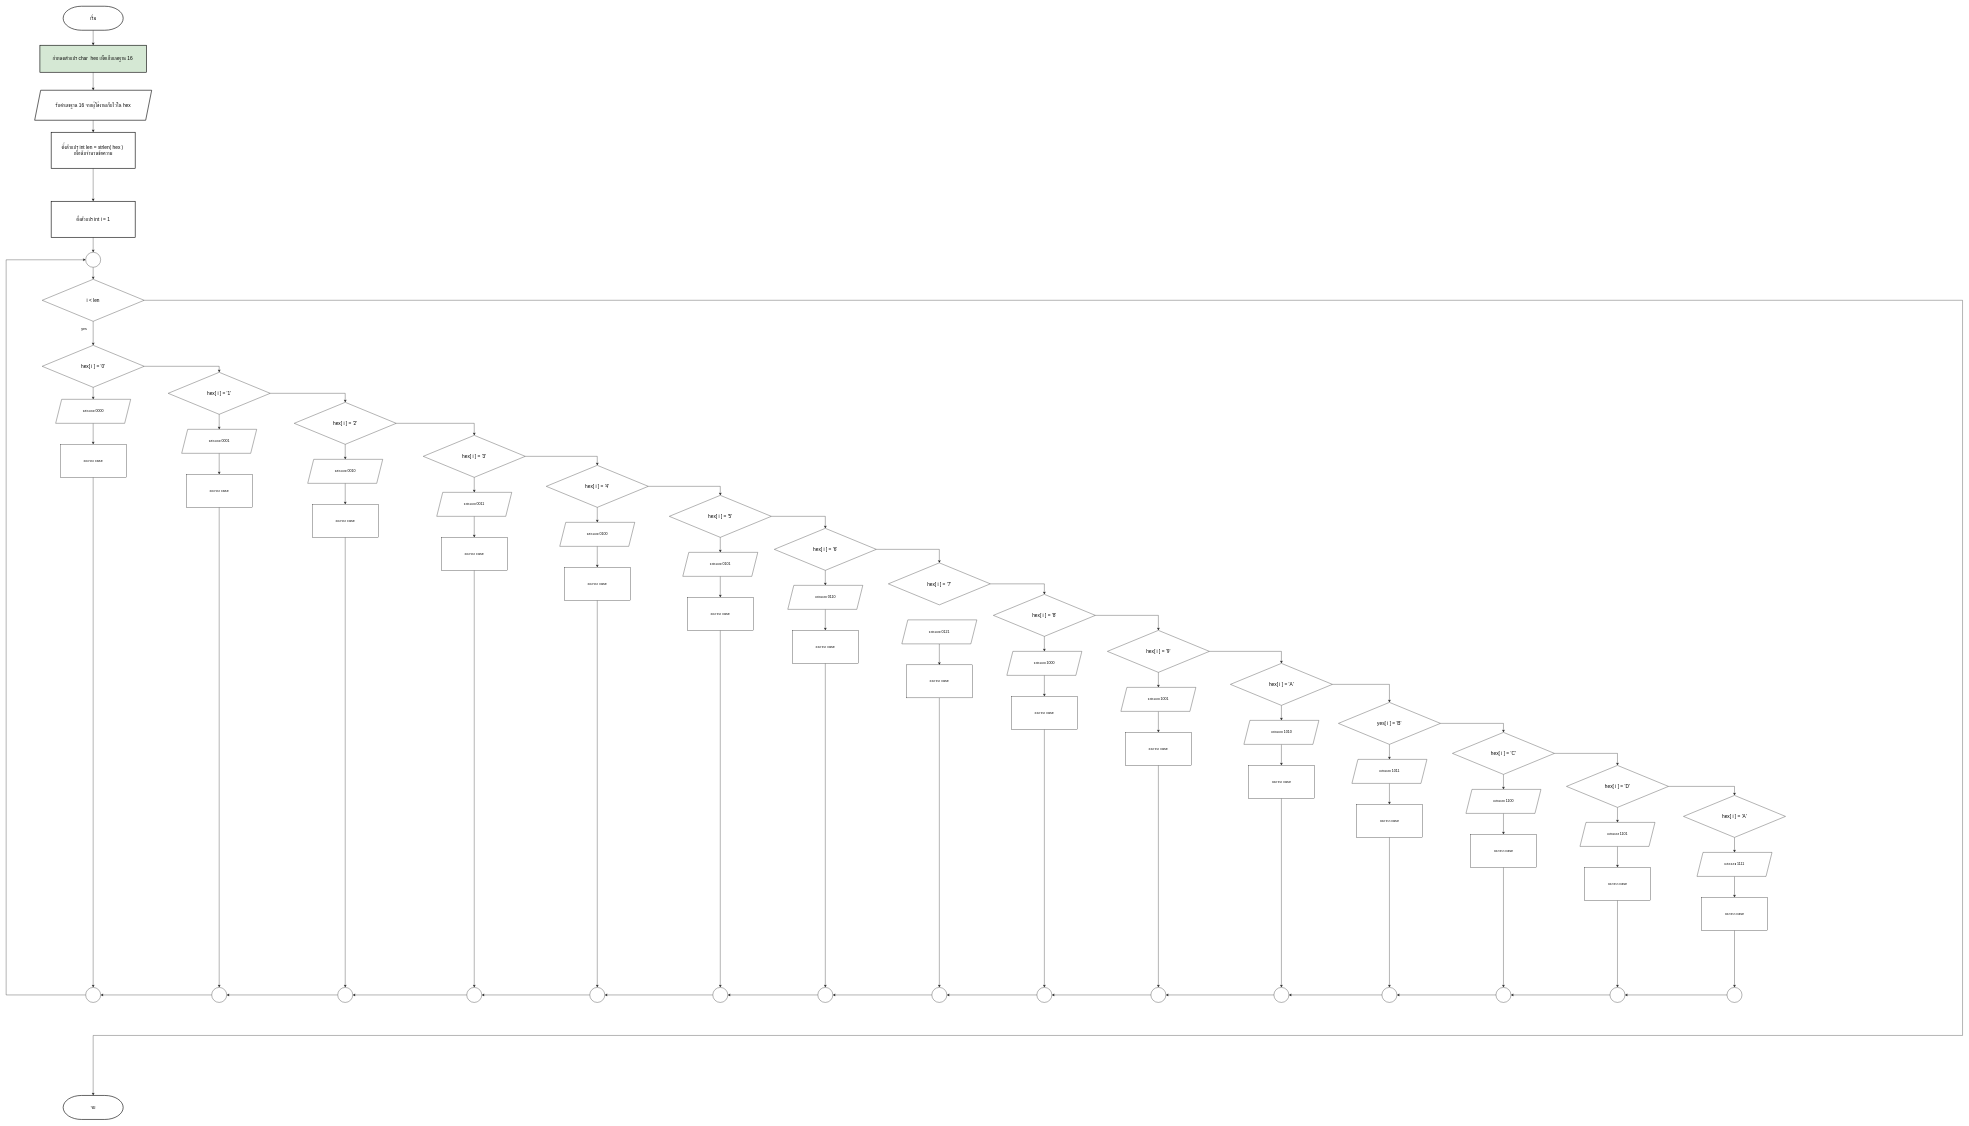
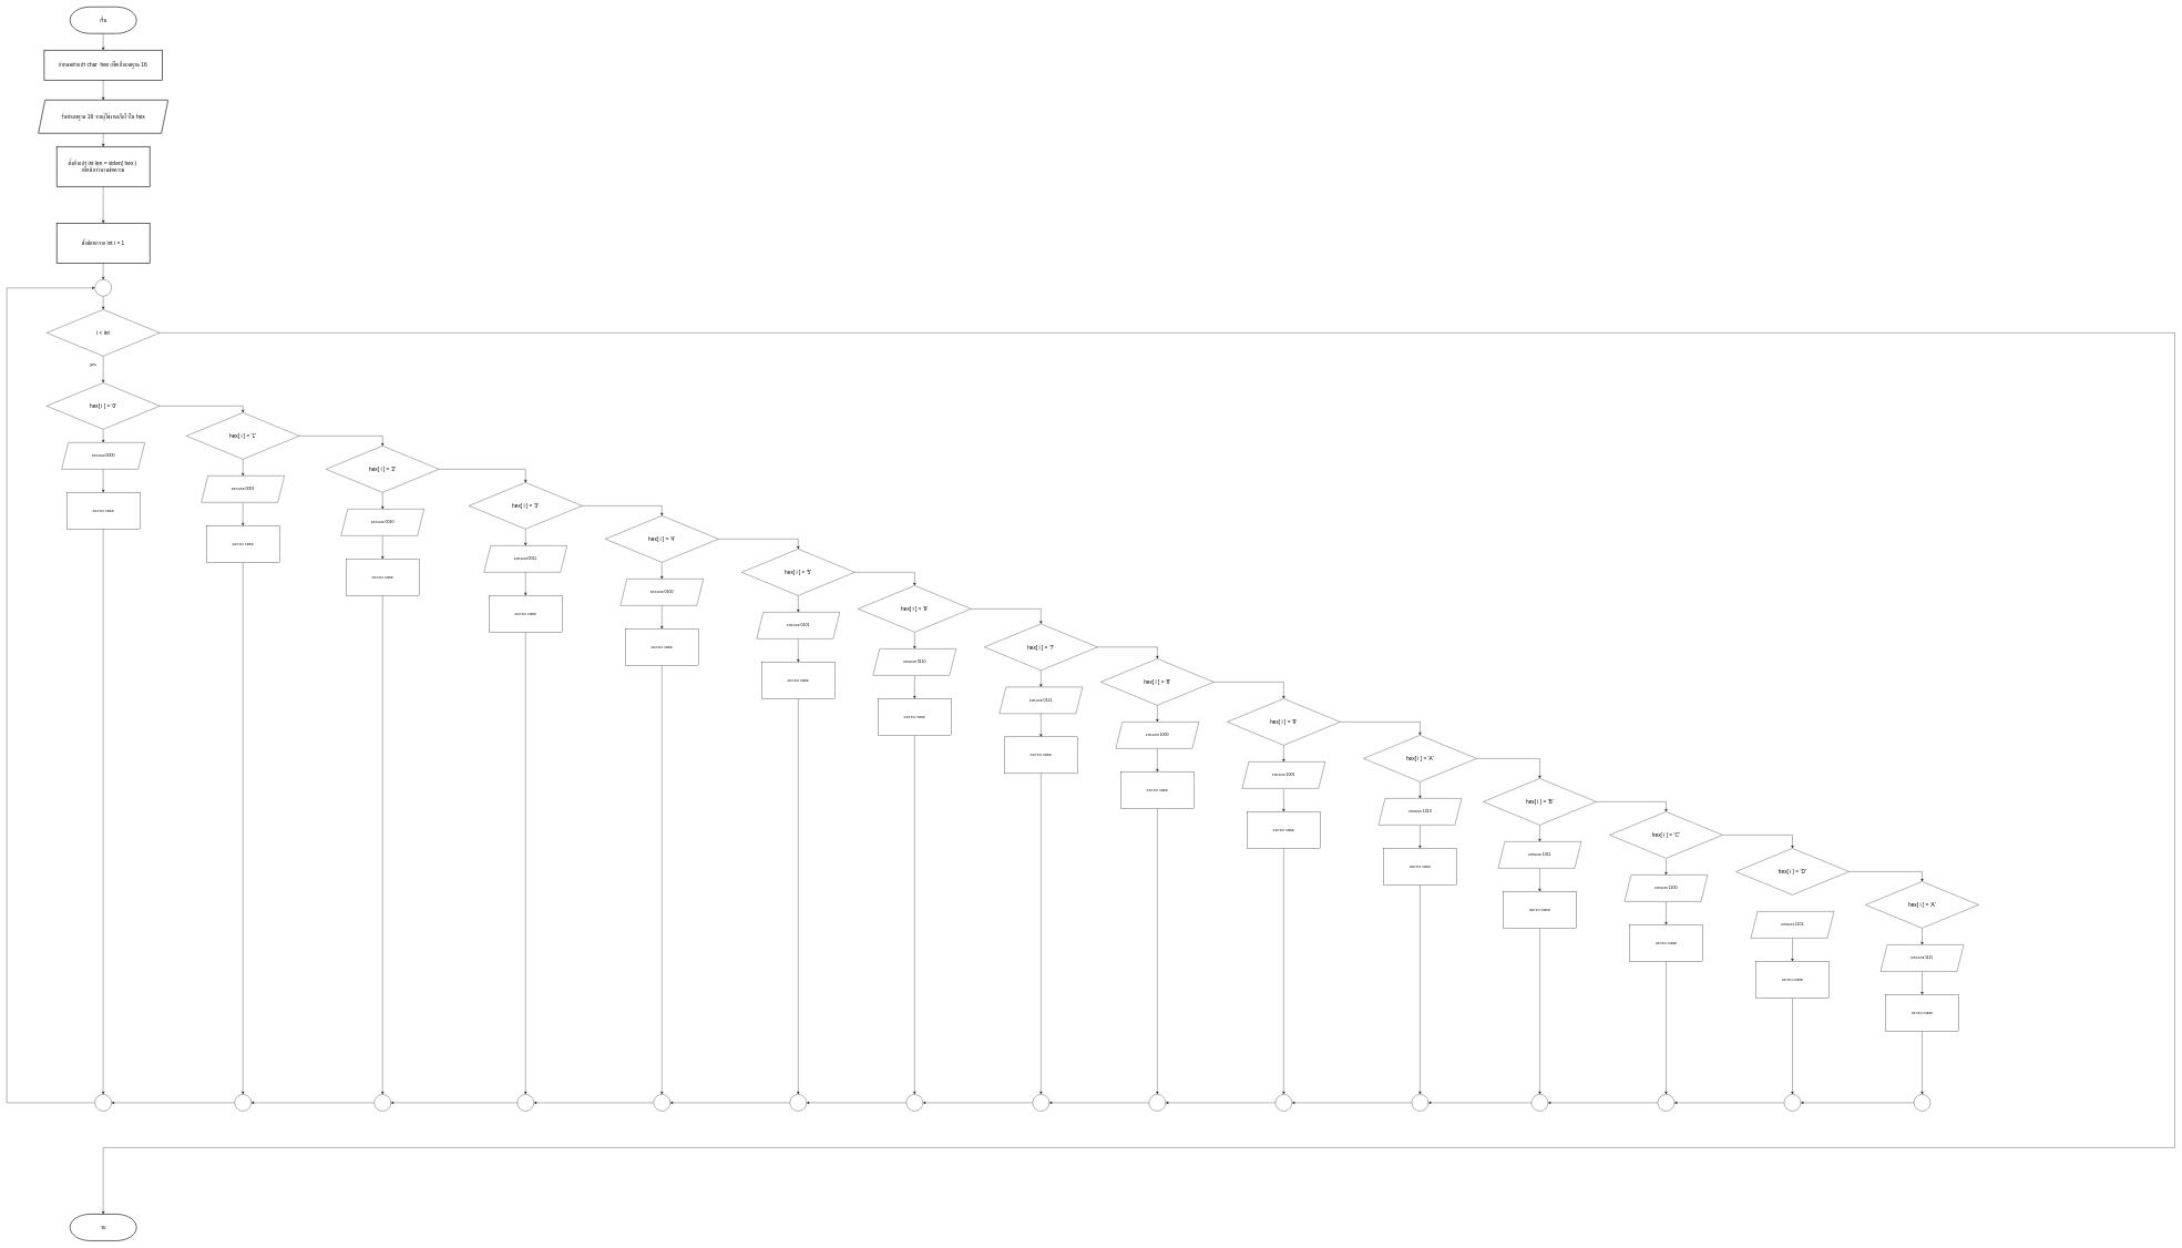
- <mxCell id="5" value="กำหนดตัวแปร char&amp;nbsp; hex เพื่อเก็บเลขฐาน 16&amp;nbsp;" style="whiteSpace=wrap;html=1;fontSize=16;strokeWidth=2;fillColor=#d5e8d4;" vertex="1" parent="1"><mxGeometry x="132.5" y="150" width="355" height="90" as="geometry" /></mxCell>
+ <mxCell id="5" value="กำหนดตัวแปร char&amp;nbsp; hex เพื่อเก็บเลขฐาน 16&amp;nbsp;" style="whiteSpace=wrap;html=1;fontSize=16;strokeWidth=2;" vertex="1" parent="1"><mxGeometry x="132.5" y="150" width="355" height="90" as="geometry" /></mxCell>
- <mxCell id="11" value="ตั้งตัวแปร int i = 1" style="whiteSpace=wrap;html=1;fontSize=16;strokeWidth=2;" vertex="1" parent="1"><mxGeometry x="170" y="670" width="280" height="120" as="geometry" /></mxCell>
+ <mxCell id="11" value="ตั้งตัออกจาก int i = 1" style="whiteSpace=wrap;html=1;fontSize=16;strokeWidth=2;" vertex="1" parent="1"><mxGeometry x="170" y="670" width="280" height="120" as="geometry" /></mxCell>
- <mxCell id="13" value="i &amp;lt; len" style="rhombus;whiteSpace=wrap;html=1;fontSize=16;" vertex="1" parent="1"><mxGeometry x="140" y="930" width="340" height="140" as="geometry" /></mxCell>
+ <mxCell id="13" value="i &amp;lt; int" style="rhombus;whiteSpace=wrap;html=1;fontSize=16;" vertex="1" parent="1"><mxGeometry x="140" y="930" width="340" height="140" as="geometry" /></mxCell>
+ <mxCell id="63" value="" style="edgeStyle=orthogonalEdgeStyle;rounded=0;orthogonalLoop=1;jettySize=auto;html=1;" edge="1" parent="1" source="65" target="67"><mxGeometry relative="1" as="geometry" /></mxCell>
- <mxCell id="93" value="yes[ i ] = 'B'" style="rhombus;whiteSpace=wrap;html=1;fontSize=16;" vertex="1" parent="1"><mxGeometry x="4460" y="2340" width="340" height="140" as="geometry" /></mxCell>
+ <mxCell id="93" value="hex[ i ] = 'B'" style="rhombus;whiteSpace=wrap;html=1;fontSize=16;" vertex="1" parent="1"><mxGeometry x="4460" y="2340" width="340" height="140" as="geometry" /></mxCell>
- <mxCell id="105" value="" style="edgeStyle=orthogonalEdgeStyle;rounded=0;orthogonalLoop=1;jettySize=auto;html=1;" edge="1" parent="1" source="107" target="109"><mxGeometry relative="1" as="geometry" /></mxCell>
